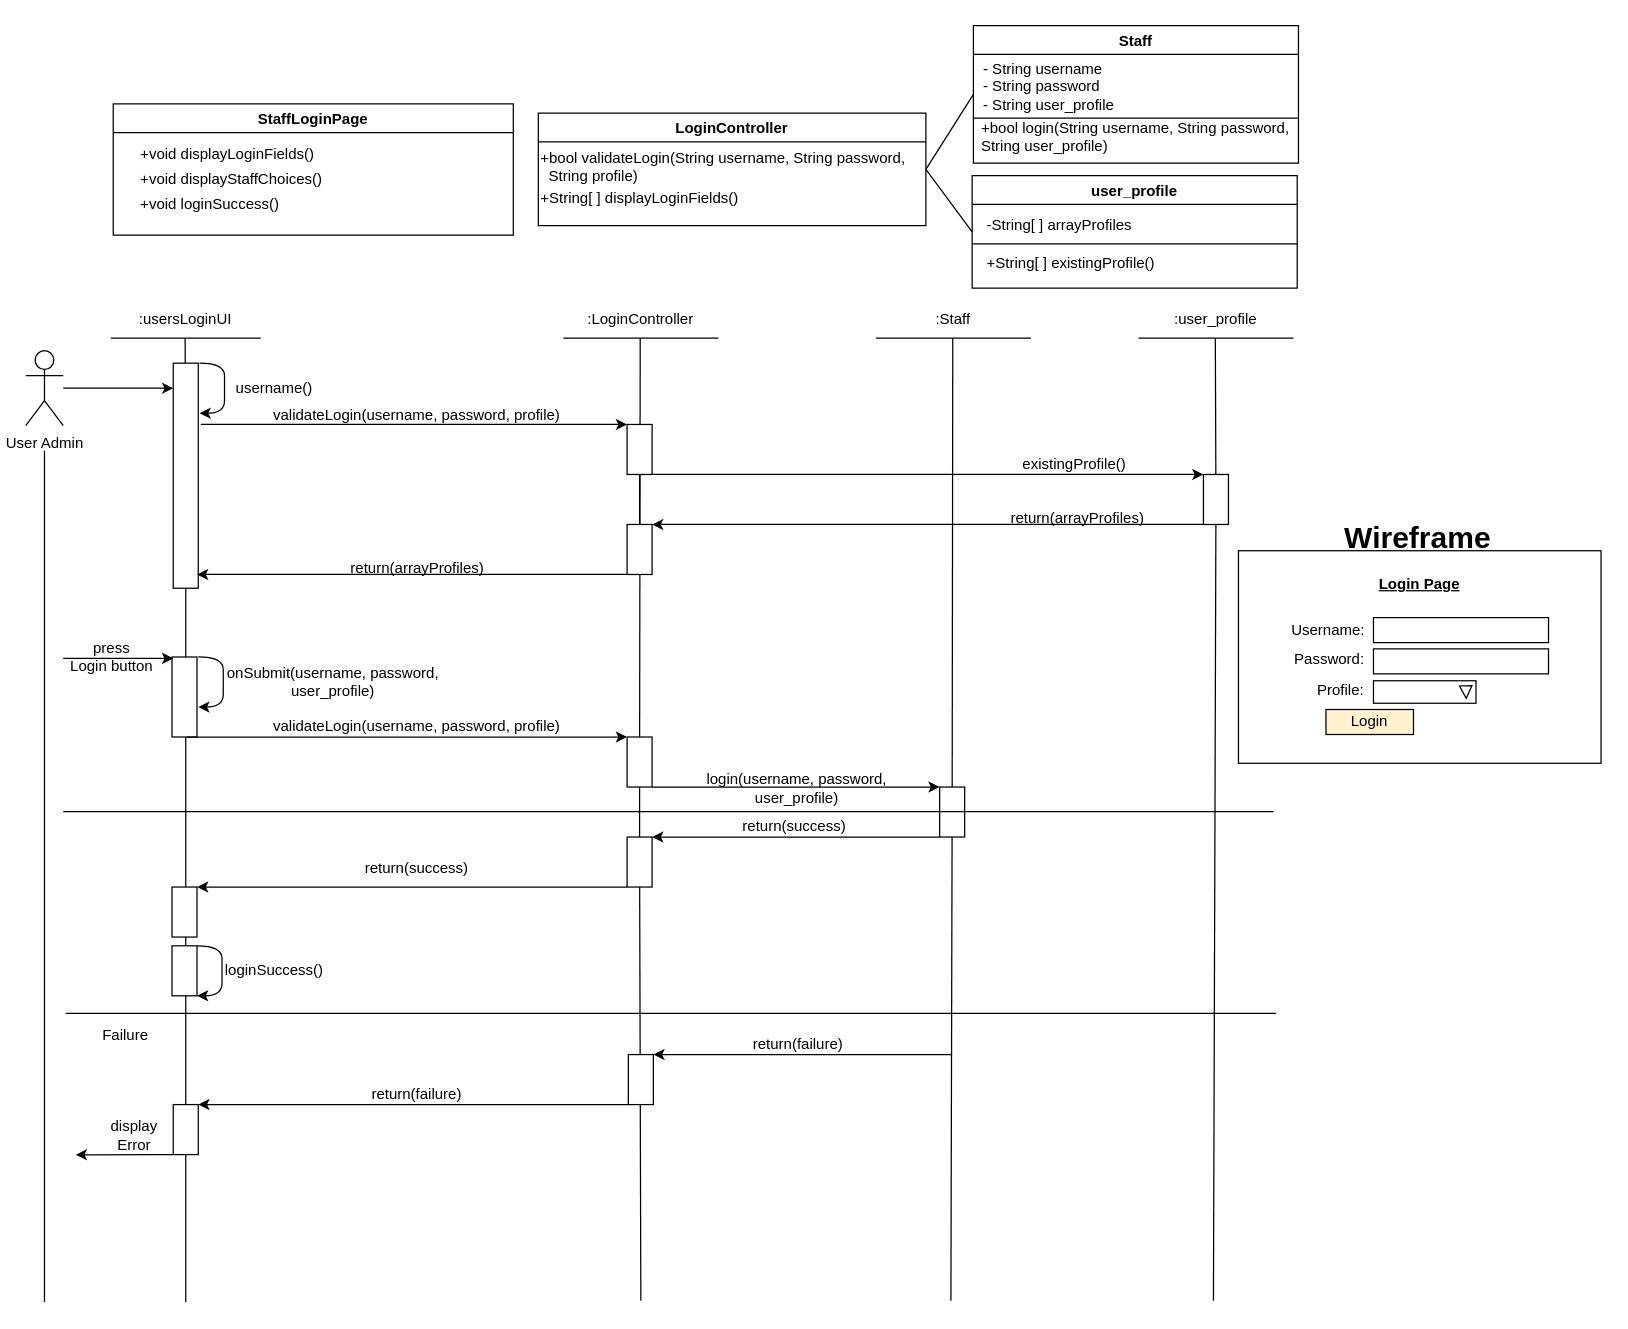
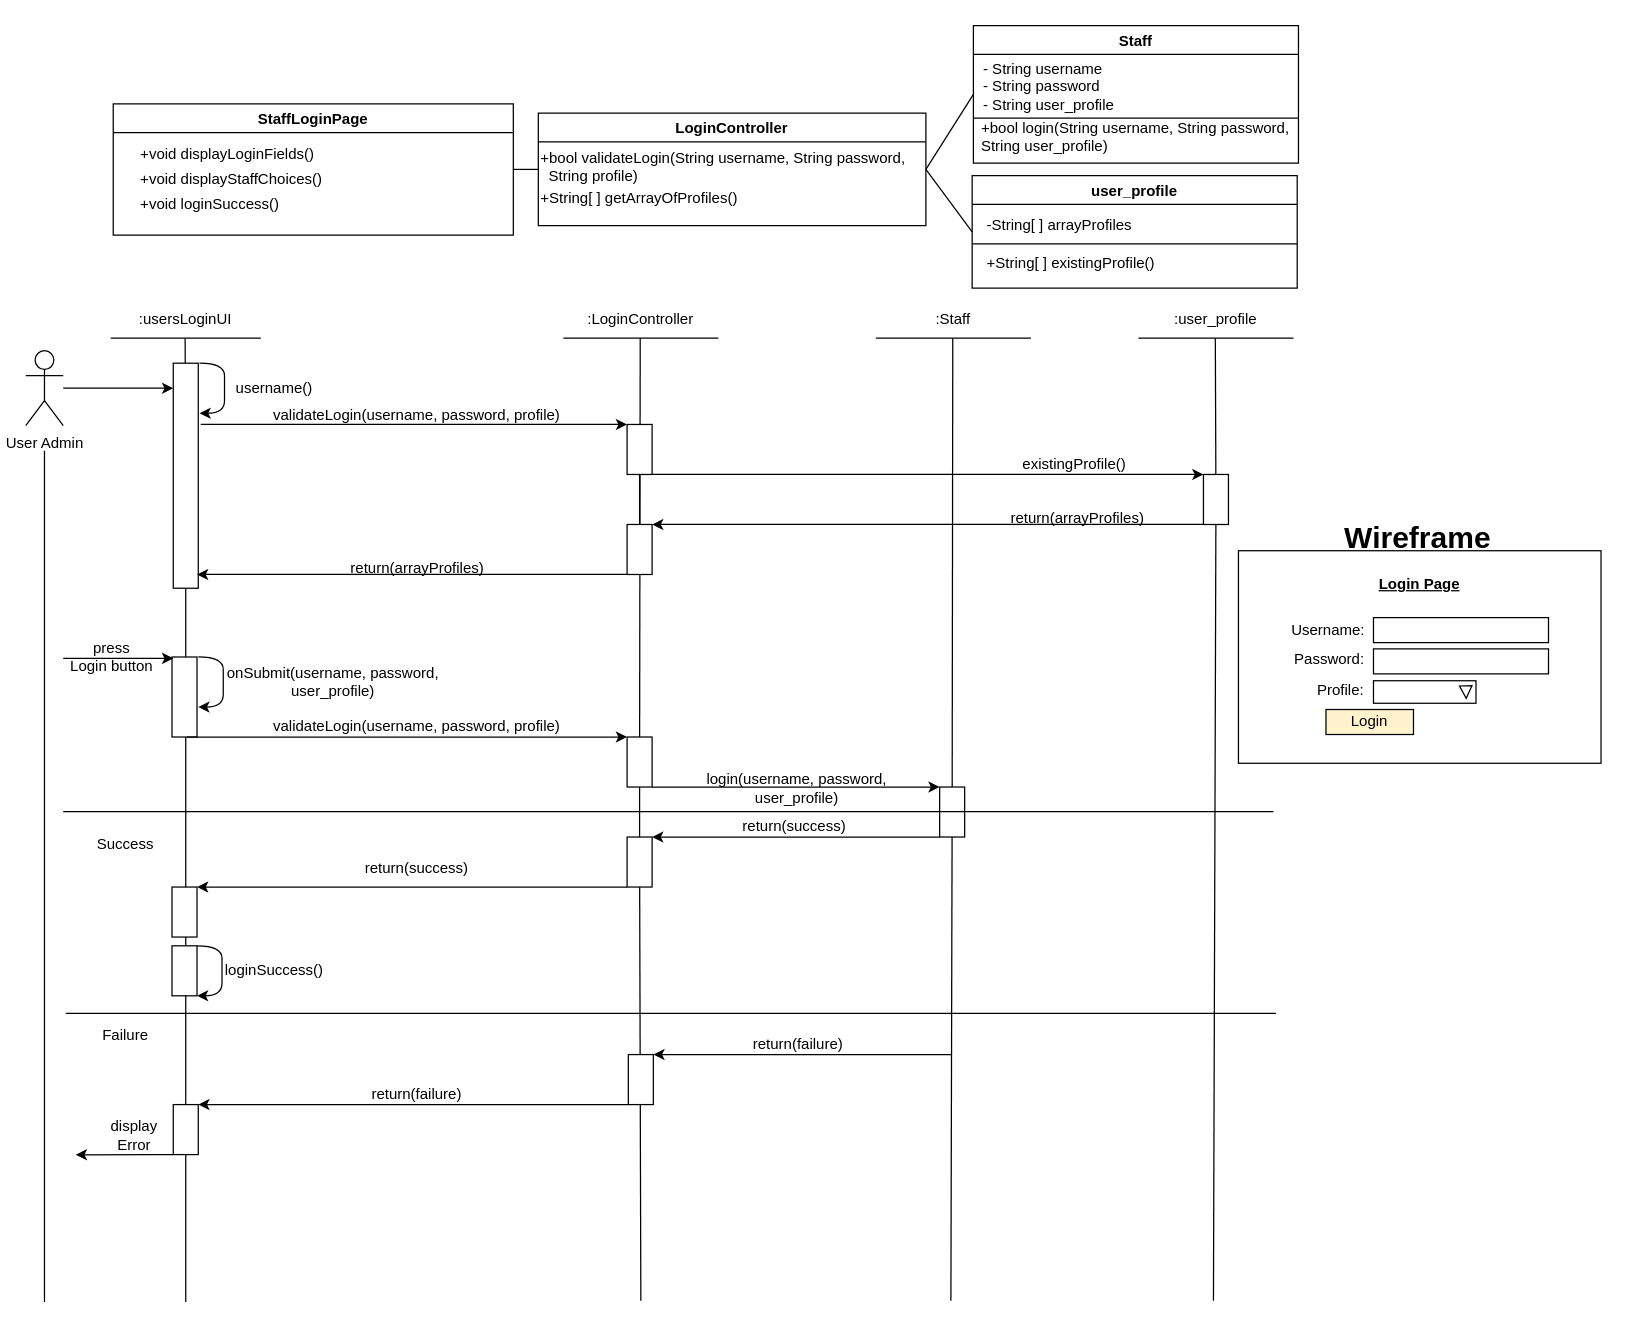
+ <mxCell id="13" value="" style="endArrow=none;html=1;rounded=0;entryX=0;entryY=0.5;entryDx=0;entryDy=0;exitX=1;exitY=0.5;exitDx=0;exitDy=0;" parent="1" target="6" edge="1" source="2"><mxGeometry width="50" height="50" relative="1" as="geometry"><mxPoint x="410" y="120" as="sourcePoint" /><mxPoint x="470" y="120" as="targetPoint" /></mxGeometry></mxCell>
- <mxCell id="8" value="+String[ ] displayLoginFields()" style="text;html=1;align=left;verticalAlign=middle;resizable=0;points=[];autosize=1;strokeColor=none;fillColor=none;" vertex="1" parent="6"><mxGeometry y="58" width="170" height="20" as="geometry" /></mxCell>
+ <mxCell id="8" value="+String[ ] getArrayOfProfiles()" style="text;html=1;align=left;verticalAlign=middle;resizable=0;points=[];autosize=1;strokeColor=none;fillColor=none;" vertex="1" parent="6"><mxGeometry y="58" width="170" height="20" as="geometry" /></mxCell>
+ <mxCell id="51" value="Success" style="text;html=1;strokeColor=none;fillColor=none;align=center;verticalAlign=middle;whiteSpace=wrap;rounded=0;" parent="1" vertex="1"><mxGeometry x="70" y="660" width="60" height="30" as="geometry" /></mxCell>
